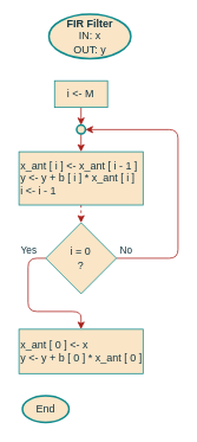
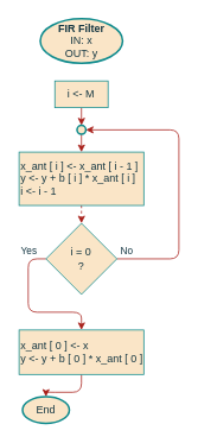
- <mxCell id="2" value="&lt;div&gt; &lt;b&gt;FIR Filter&lt;/b&gt;&lt;/div&gt;&lt;div&gt;IN: x&lt;/div&gt;&lt;div&gt;OUT: y&lt;br&gt;&lt;/div&gt;" style="strokeWidth=2;html=1;shape=mxgraph.flowchart.start_2;whiteSpace=wrap;fillColor=#FAE5C7;strokeColor=#0F8B8D;fontColor=#143642;" parent="1" vertex="1"><mxGeometry x="54.87" y="15" width="92.75" height="50" as="geometry" /></mxCell>
+ <mxCell id="2" value="&lt;div&gt; &lt;b&gt;FIR Filter&lt;/b&gt;&lt;/div&gt;&lt;div&gt;IN: x&lt;/div&gt;&lt;div&gt;OUT: y&lt;br&gt;&lt;/div&gt;" style="strokeWidth=2;html=1;shape=mxgraph.flowchart.start_2;whiteSpace=wrap;fillColor=#FAE5C7;strokeColor=#0F8B8D;fontColor=#143642;" parent="1" vertex="1"><mxGeometry x="44.87" y="20" width="92.75" height="50" as="geometry" /></mxCell>
+ <mxCell id="14" style="edgeStyle=orthogonalEdgeStyle;curved=0;rounded=1;sketch=0;orthogonalLoop=1;jettySize=auto;html=1;exitX=0.5;exitY=1;exitDx=0;exitDy=0;fontColor=#143642;strokeColor=#A8201A;fillColor=#FAE5C7;" parent="1" source="15" target="16" edge="1"><mxGeometry relative="1" as="geometry" /></mxCell>
